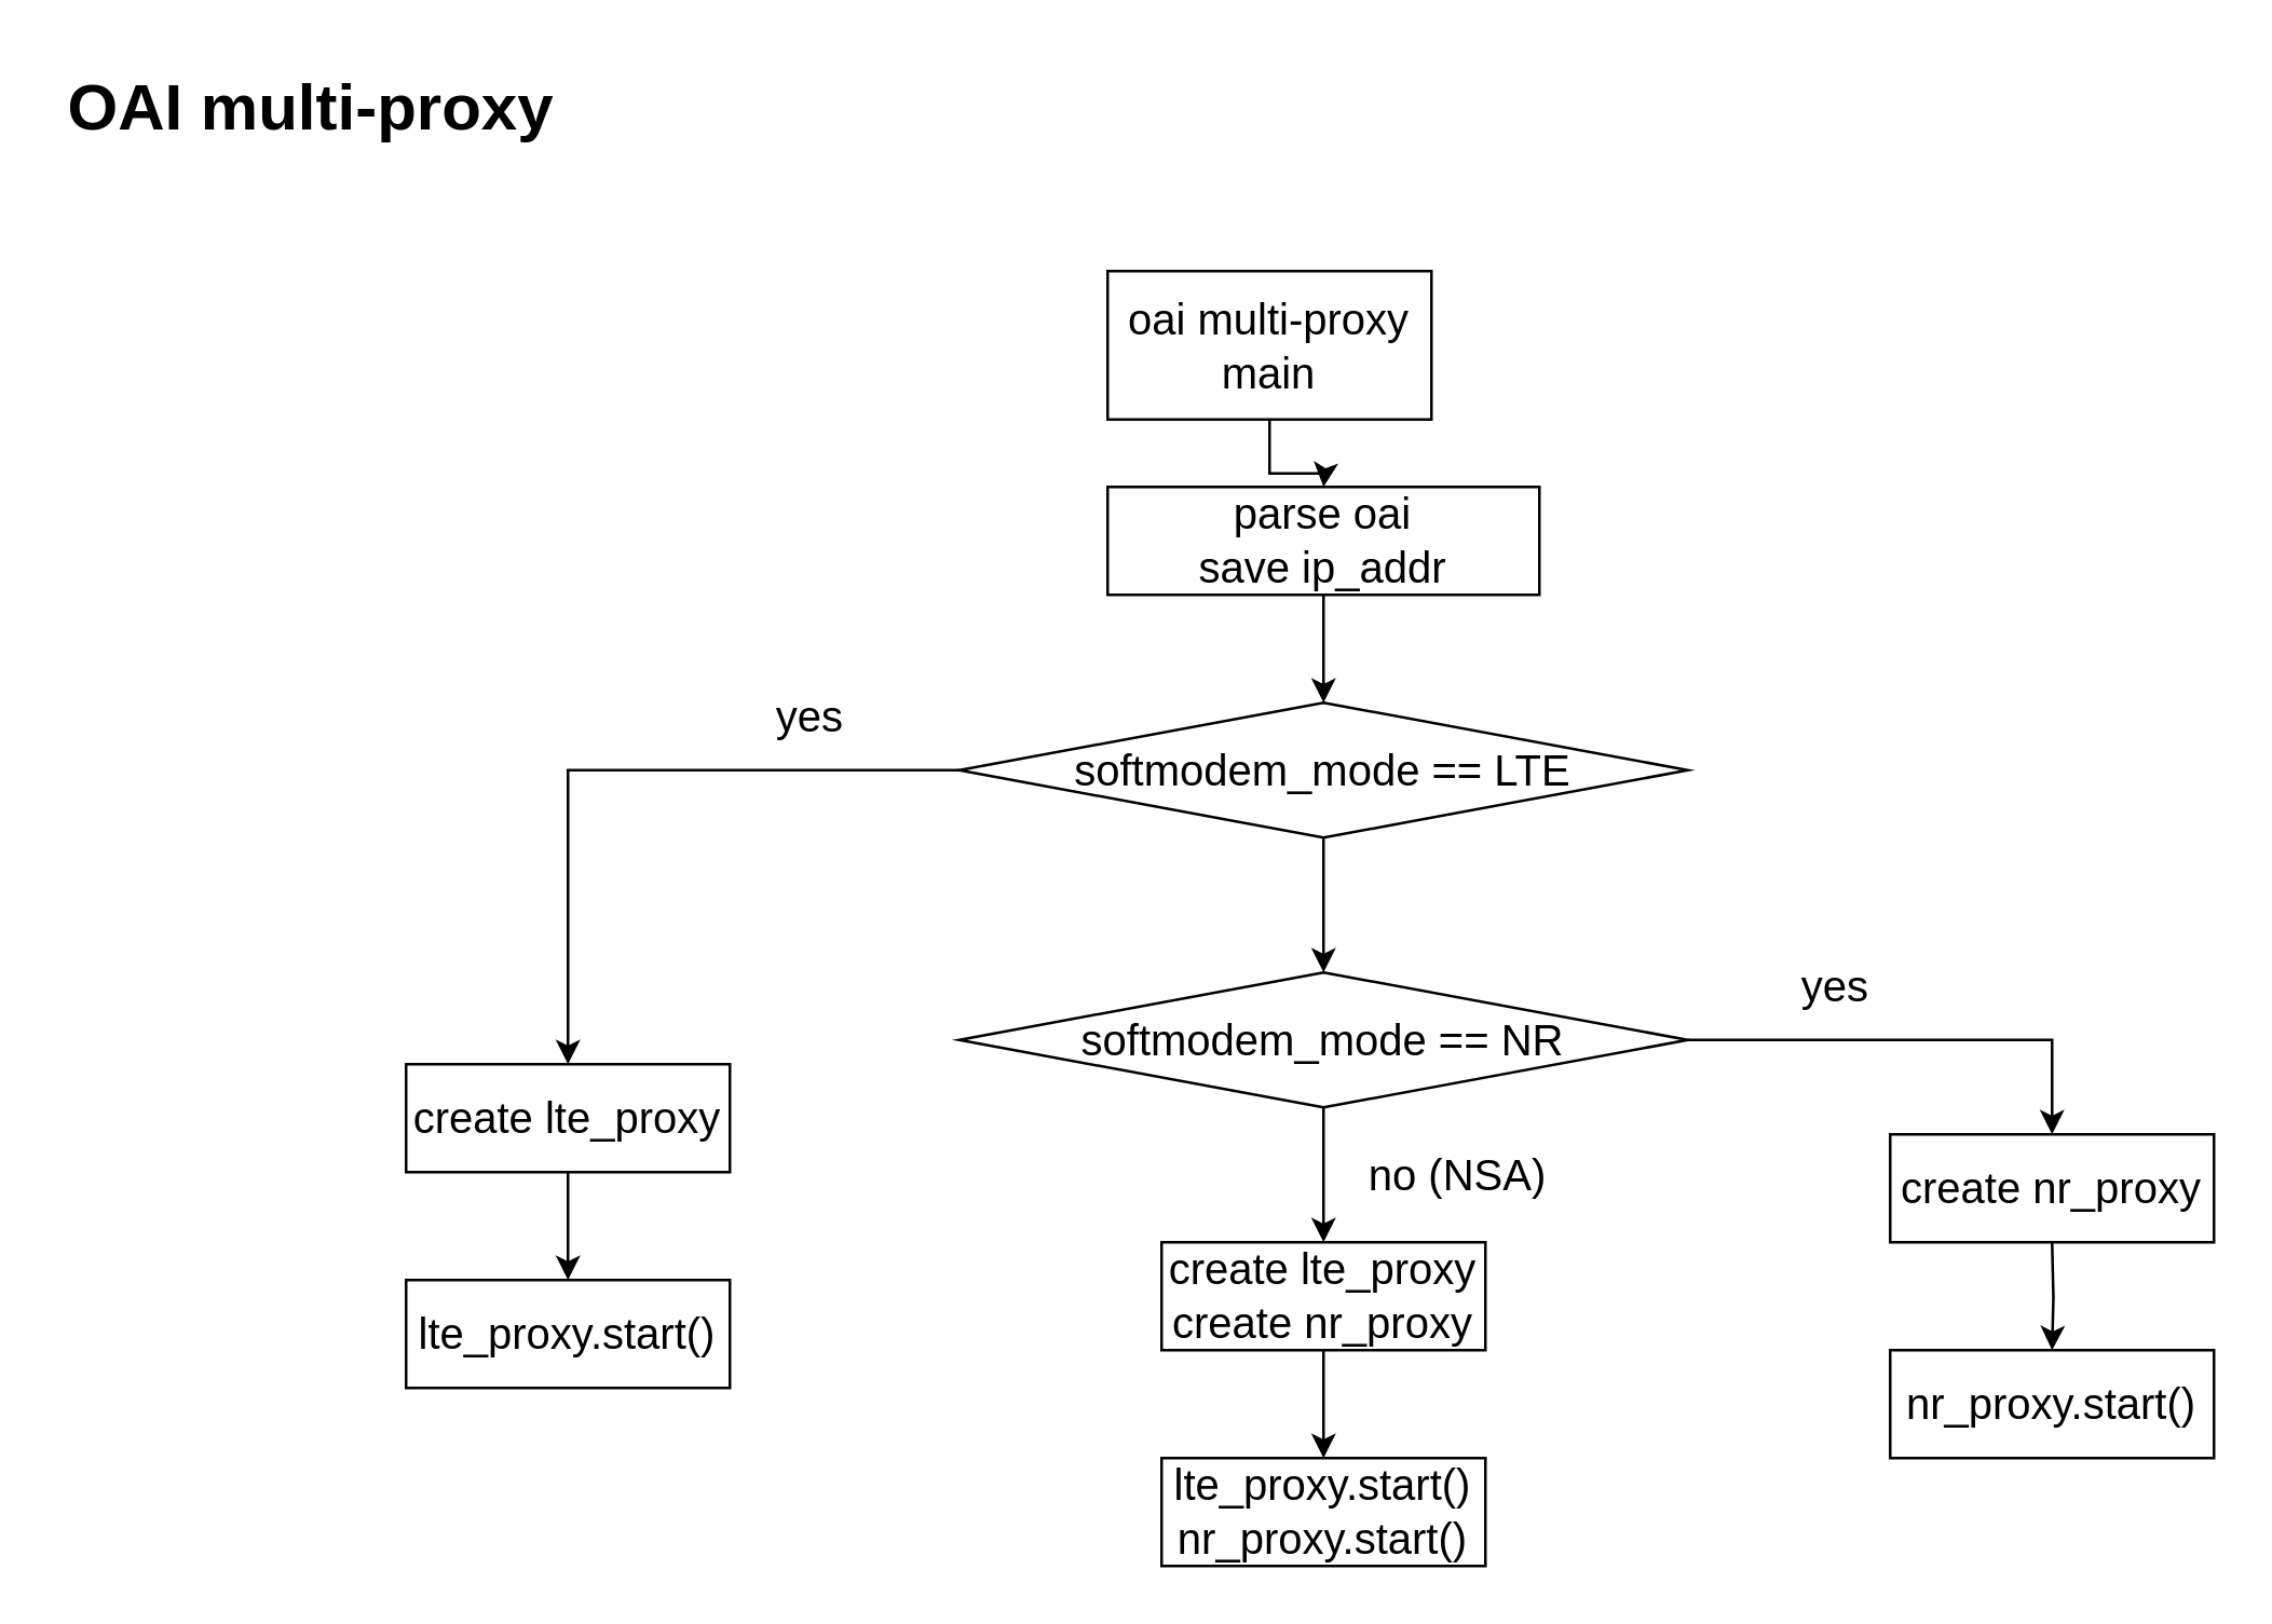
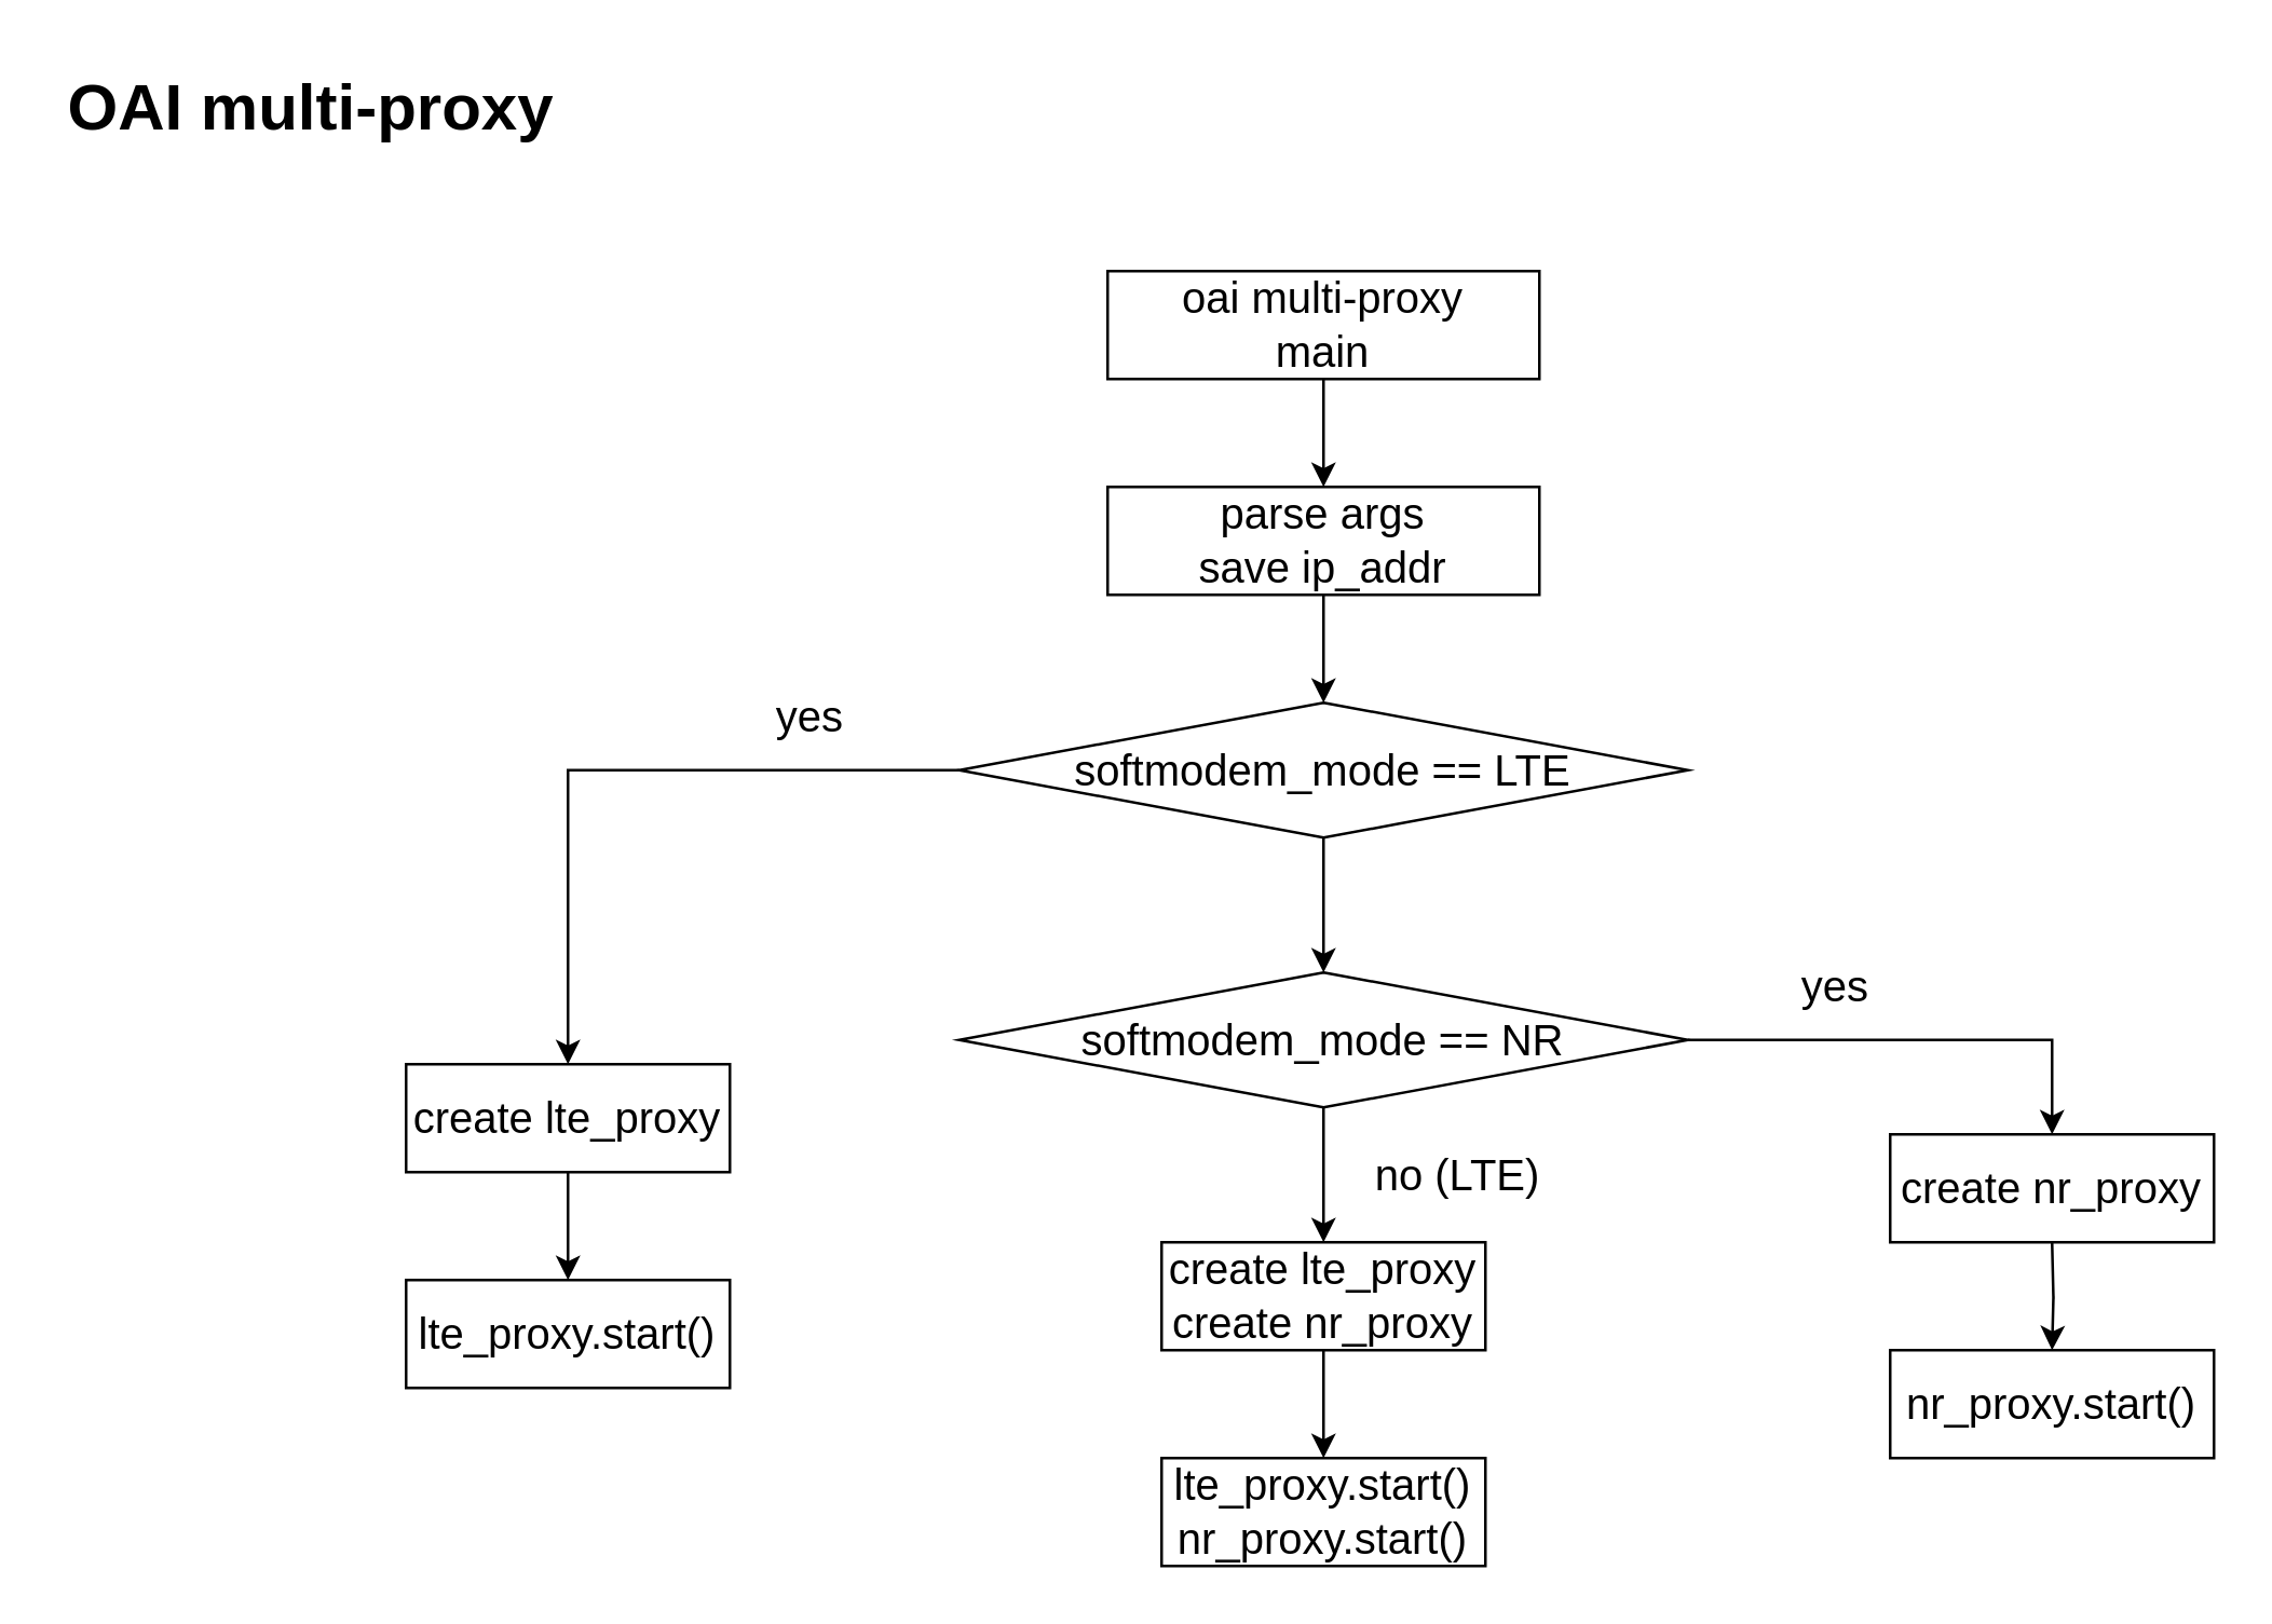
- <mxCell id="4" value="&lt;font style=&quot;font-size: 16px;&quot;&gt;oai multi-proxy&lt;br&gt;main&lt;br&gt;&lt;/font&gt;" style="rounded=0;whiteSpace=wrap;html=1;" parent="1" vertex="1"><mxGeometry x="410" y="100" width="120" height="55" as="geometry" /></mxCell>
+ <mxCell id="4" value="&lt;font style=&quot;font-size: 16px;&quot;&gt;oai multi-proxy&lt;br&gt;main&lt;br&gt;&lt;/font&gt;" style="rounded=0;whiteSpace=wrap;html=1;" parent="1" vertex="1"><mxGeometry x="410" y="100" width="160" height="40" as="geometry" /></mxCell>
- <mxCell id="6" value="&lt;font style=&quot;font-size: 16px;&quot;&gt;parse oai&lt;br&gt;save ip_addr&lt;br&gt;&lt;/font&gt;" style="rounded=0;whiteSpace=wrap;html=1;" parent="1" vertex="1"><mxGeometry x="410" y="180" width="160" height="40" as="geometry" /></mxCell>
+ <mxCell id="6" value="&lt;font style=&quot;font-size: 16px;&quot;&gt;parse args&lt;br&gt;save ip_addr&lt;br&gt;&lt;/font&gt;" style="rounded=0;whiteSpace=wrap;html=1;" parent="1" vertex="1"><mxGeometry x="410" y="180" width="160" height="40" as="geometry" /></mxCell>
- <mxCell id="24" value="no (NSA)" style="text;html=1;strokeColor=none;fillColor=none;align=center;verticalAlign=middle;whiteSpace=wrap;rounded=0;fontSize=16;" parent="1" vertex="1"><mxGeometry x="490" y="420" width="100" height="30" as="geometry" /></mxCell>
+ <mxCell id="24" value="no (LTE)" style="text;html=1;strokeColor=none;fillColor=none;align=center;verticalAlign=middle;whiteSpace=wrap;rounded=0;fontSize=16;" parent="1" vertex="1"><mxGeometry x="490" y="420" width="100" height="30" as="geometry" /></mxCell>
